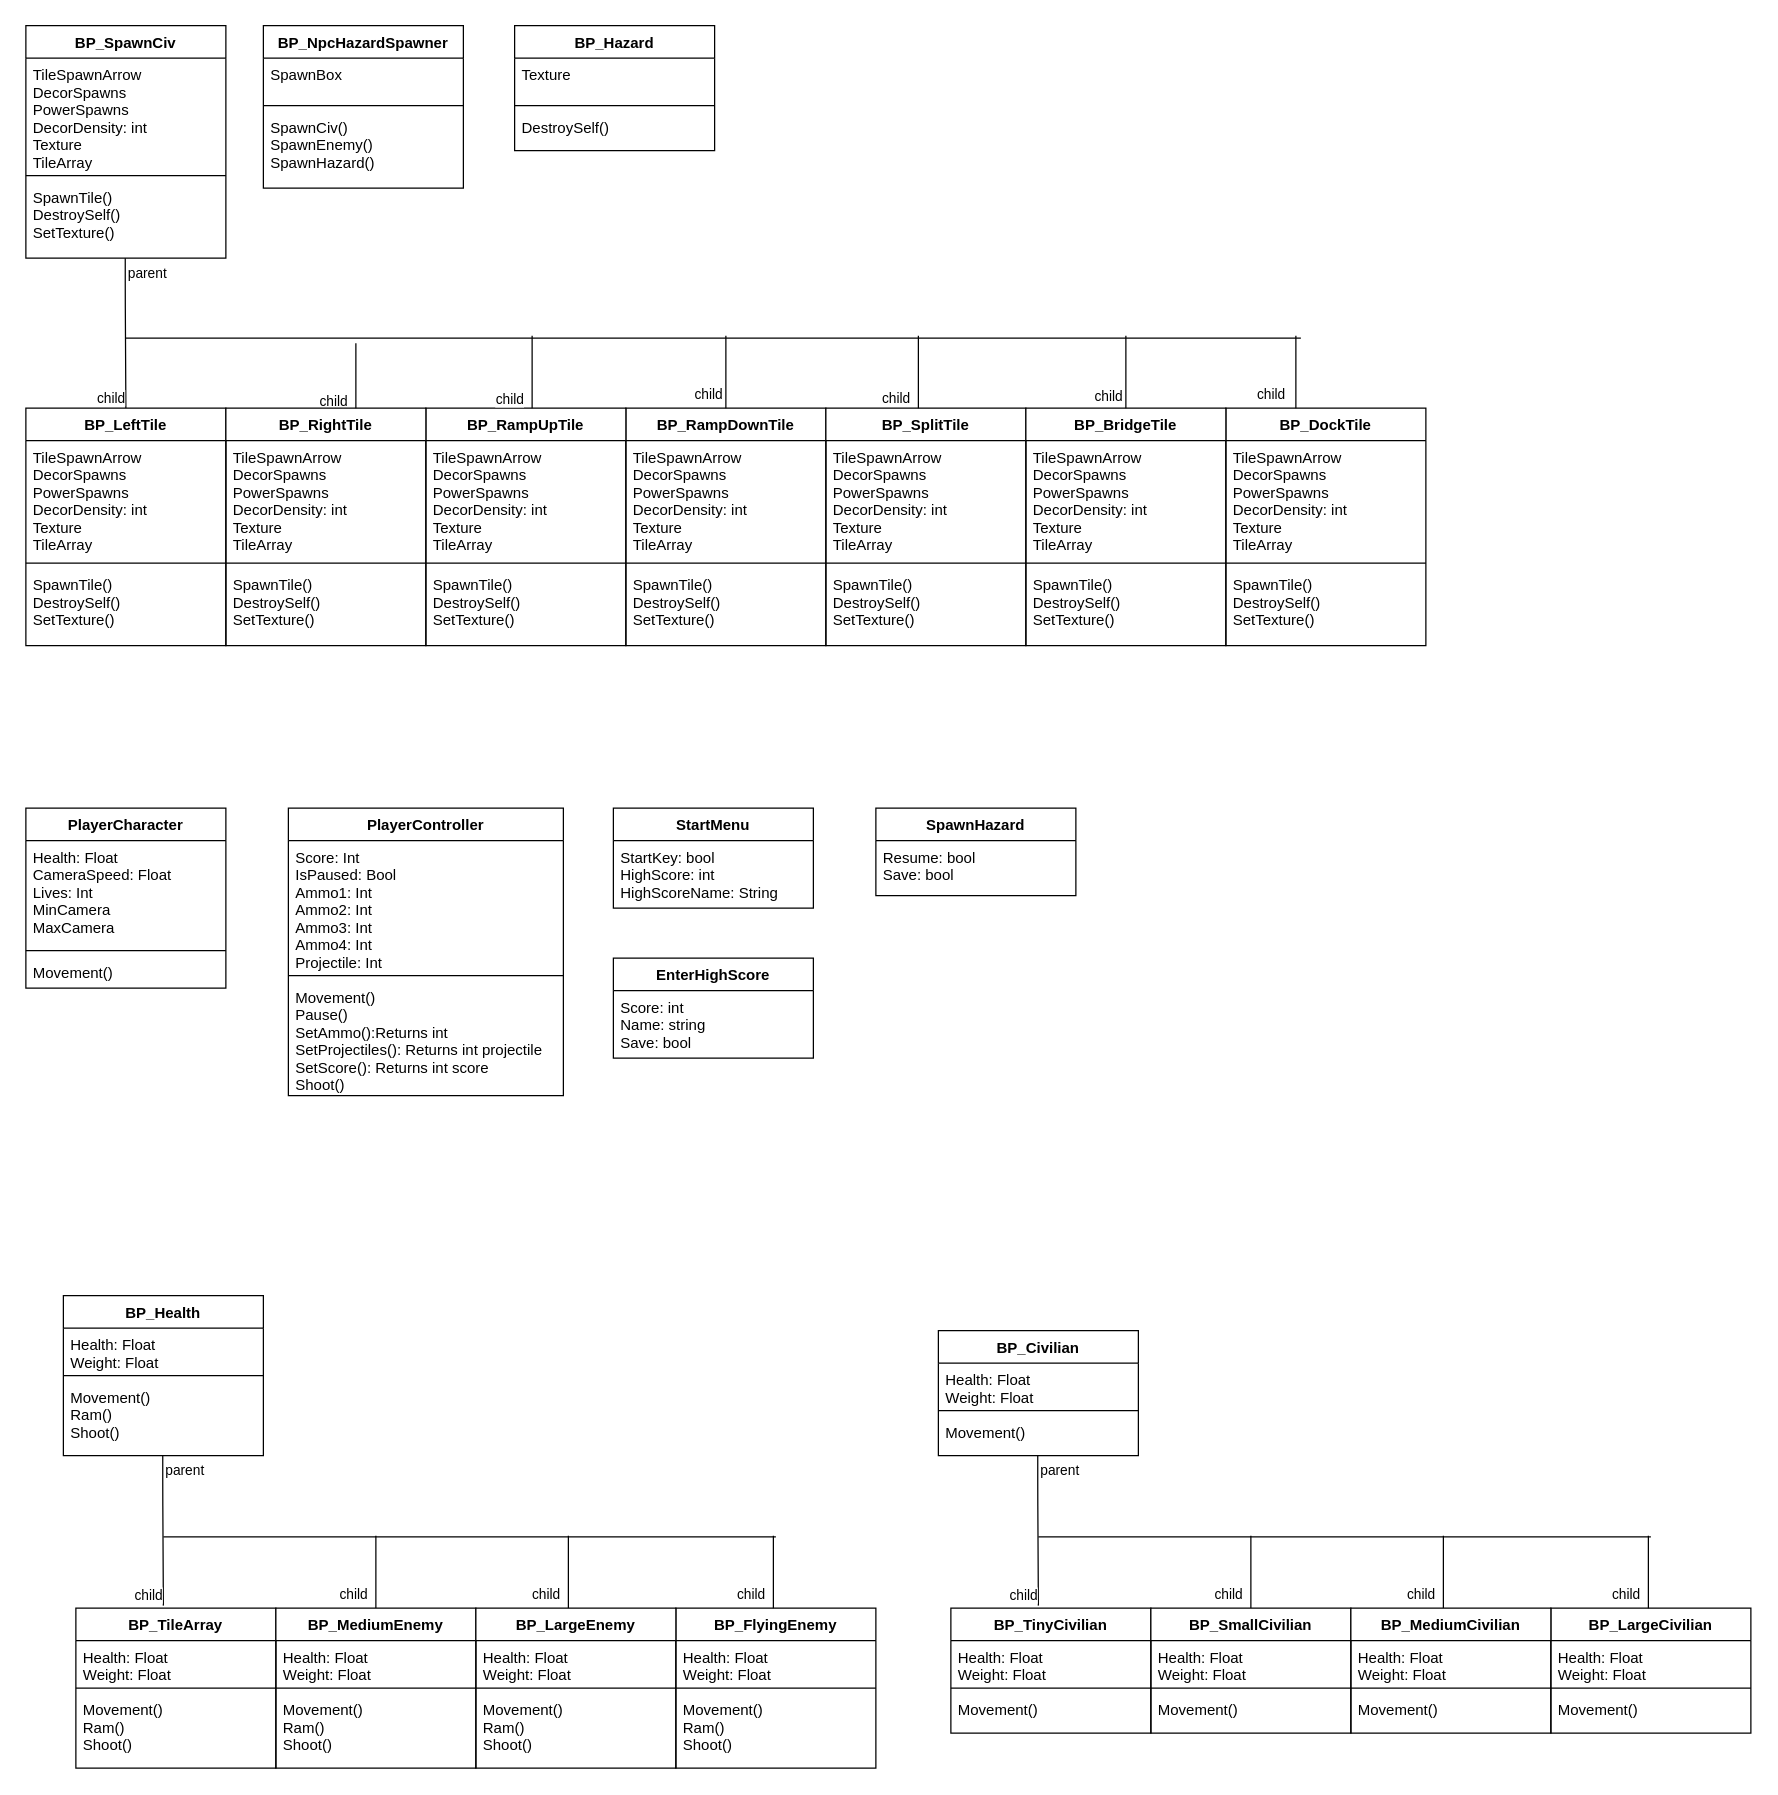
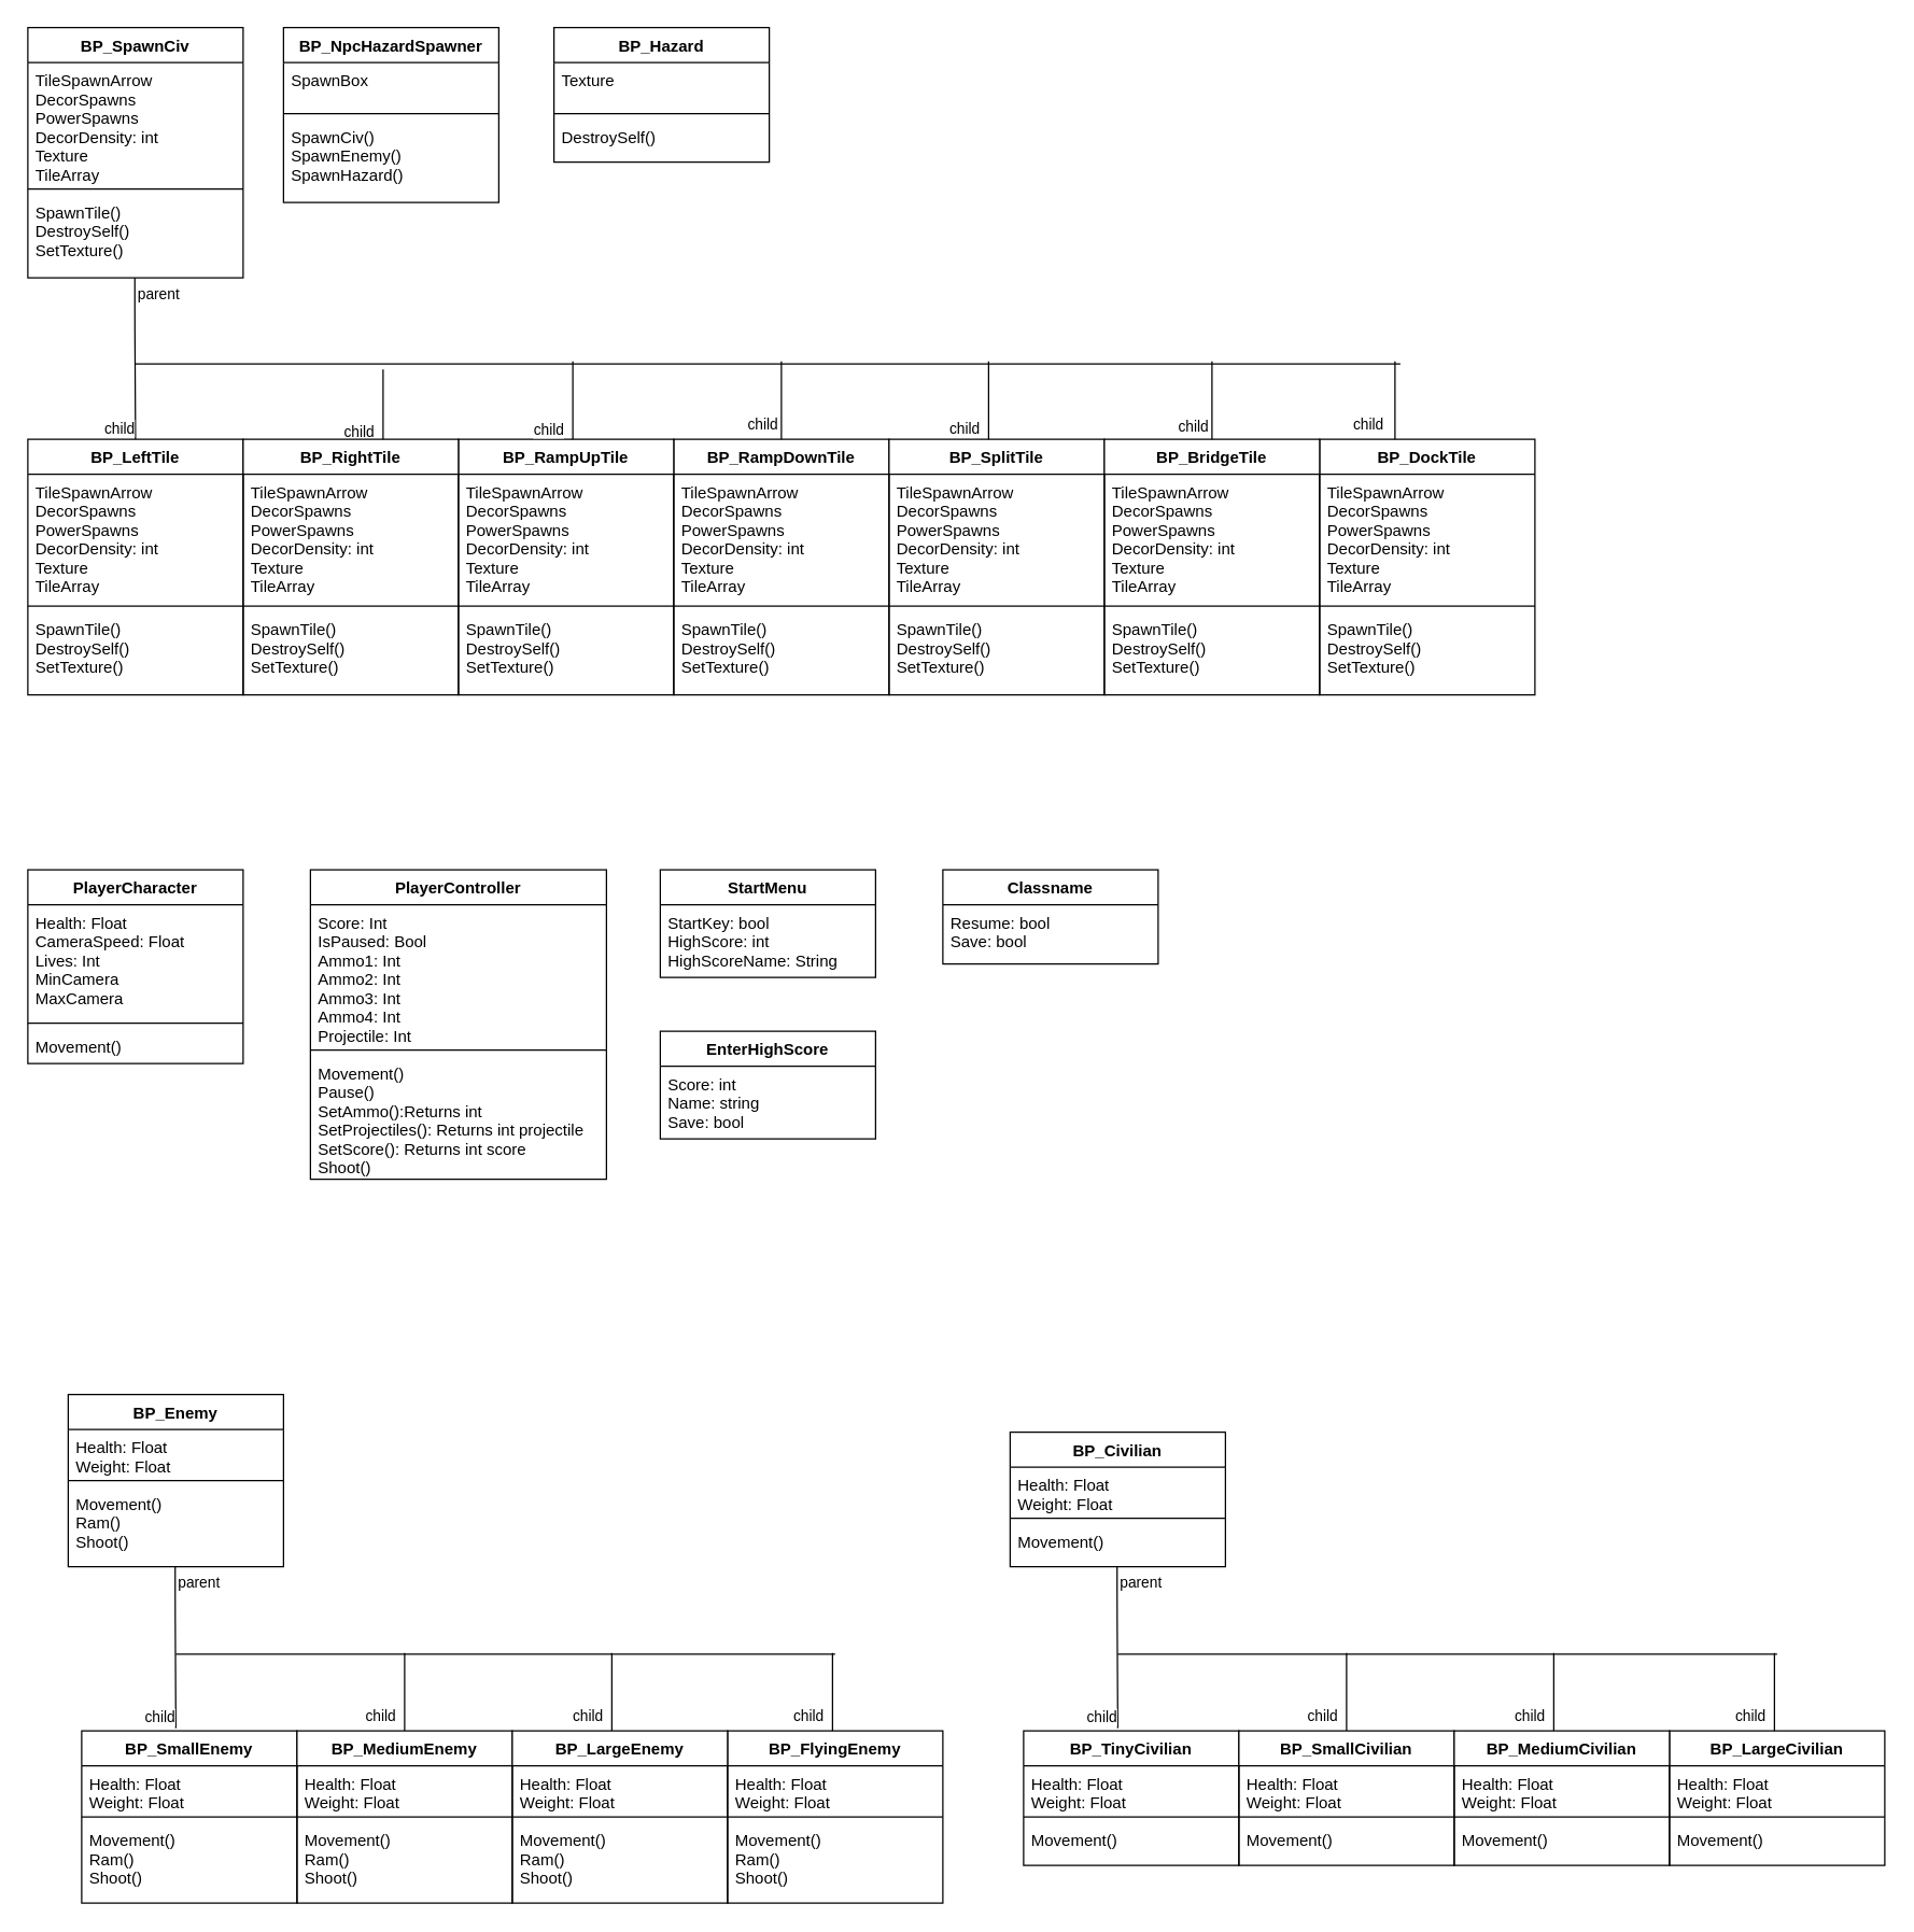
- <mxCell id="70" value="SpawnHazard" style="swimlane;fontStyle=1;align=center;verticalAlign=top;childLayout=stackLayout;horizontal=1;startSize=26;horizontalStack=0;resizeParent=1;resizeParentMax=0;resizeLast=0;collapsible=1;marginBottom=0;" parent="1" vertex="1"><mxGeometry x="700" y="646" width="160" height="70" as="geometry" /></mxCell>
+ <mxCell id="70" value="Classname" style="swimlane;fontStyle=1;align=center;verticalAlign=top;childLayout=stackLayout;horizontal=1;startSize=26;horizontalStack=0;resizeParent=1;resizeParentMax=0;resizeLast=0;collapsible=1;marginBottom=0;" parent="1" vertex="1"><mxGeometry x="700" y="646" width="160" height="70" as="geometry" /></mxCell>
- <mxCell id="72" value="BP_Health" style="swimlane;fontStyle=1;align=center;verticalAlign=top;childLayout=stackLayout;horizontal=1;startSize=26;horizontalStack=0;resizeParent=1;resizeParentMax=0;resizeLast=0;collapsible=1;marginBottom=0;" vertex="1" parent="1"><mxGeometry x="50" y="1036" width="160" height="128" as="geometry" /></mxCell>
+ <mxCell id="72" value="BP_Enemy" style="swimlane;fontStyle=1;align=center;verticalAlign=top;childLayout=stackLayout;horizontal=1;startSize=26;horizontalStack=0;resizeParent=1;resizeParentMax=0;resizeLast=0;collapsible=1;marginBottom=0;" vertex="1" parent="1"><mxGeometry x="50" y="1036" width="160" height="128" as="geometry" /></mxCell>
- <mxCell id="76" value="BP_TileArray" style="swimlane;fontStyle=1;align=center;verticalAlign=top;childLayout=stackLayout;horizontal=1;startSize=26;horizontalStack=0;resizeParent=1;resizeParentMax=0;resizeLast=0;collapsible=1;marginBottom=0;" vertex="1" parent="1"><mxGeometry x="60" y="1286" width="160" height="128" as="geometry" /></mxCell>
+ <mxCell id="76" value="BP_SmallEnemy" style="swimlane;fontStyle=1;align=center;verticalAlign=top;childLayout=stackLayout;horizontal=1;startSize=26;horizontalStack=0;resizeParent=1;resizeParentMax=0;resizeLast=0;collapsible=1;marginBottom=0;" vertex="1" parent="1"><mxGeometry x="60" y="1286" width="160" height="128" as="geometry" /></mxCell>
